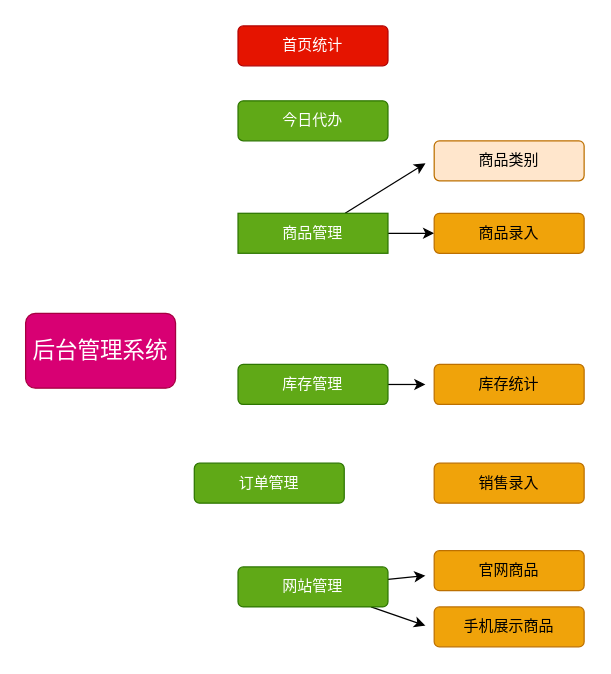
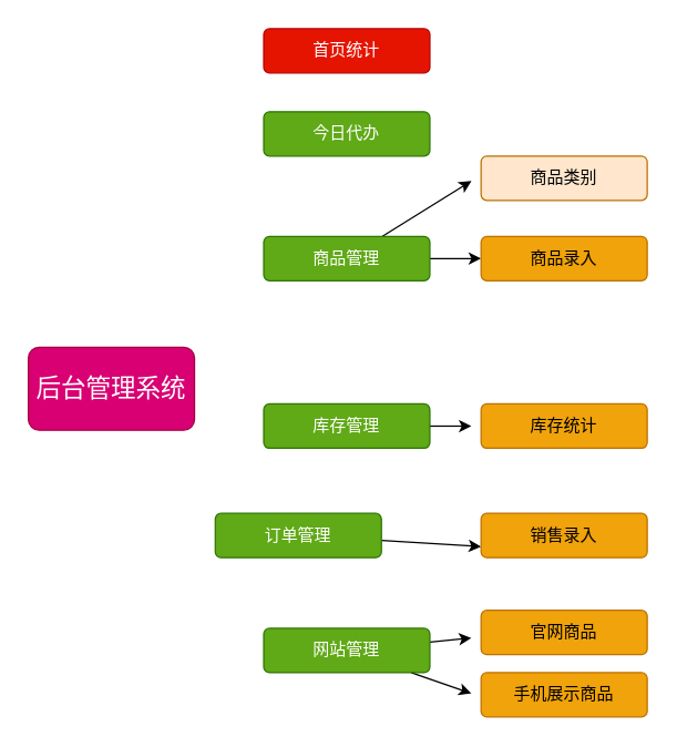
- <mxCell id="5" value="商品管理" style="whiteSpace=wrap;html=1;arcSize=13;fillColor=#60a917;fontColor=#ffffff;strokeColor=#2D7600;rounded=0;" vertex="1" parent="1"><mxGeometry x="190" y="170" width="120" height="32" as="geometry" /></mxCell>
+ <mxCell id="5" value="商品管理" style="rounded=1;whiteSpace=wrap;html=1;arcSize=13;fillColor=#60a917;fontColor=#ffffff;strokeColor=#2D7600;" vertex="1" parent="1"><mxGeometry x="190" y="170" width="120" height="32" as="geometry" /></mxCell>
+ <mxCell id="9" style="edgeStyle=none;html=1;entryX=0;entryY=0.75;entryDx=0;entryDy=0;fontSize=18;" edge="1" parent="1" source="10" target="18"><mxGeometry relative="1" as="geometry" /></mxCell>
